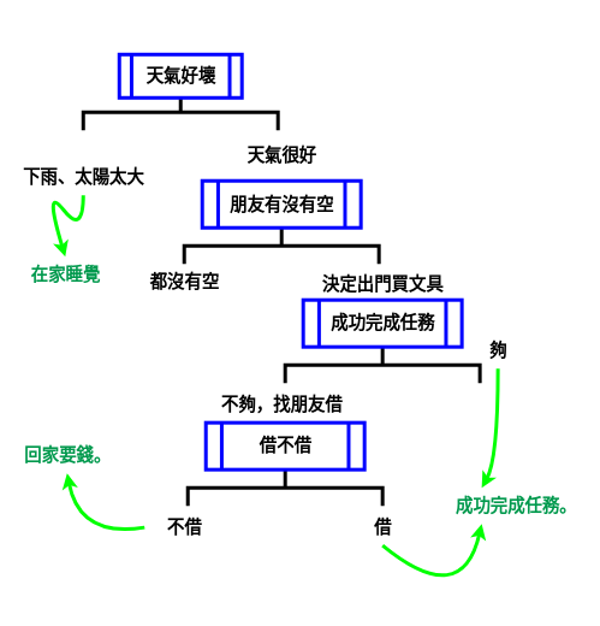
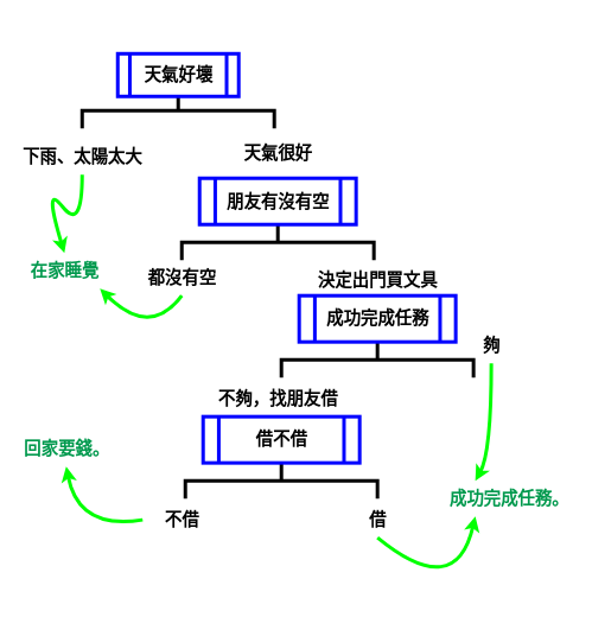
- <mxCell id="5" value="下雨、太陽太大" style="text;strokeColor=none;fillColor=none;html=1;fontSize=24;fontStyle=1;verticalAlign=middle;align=center;" vertex="1" parent="1"><mxGeometry x="20" y="220" width="190" height="50" as="geometry" /></mxCell>
+ <mxCell id="5" value="下雨、太陽太大" style="text;strokeColor=none;fillColor=none;html=1;fontSize=24;fontStyle=1;verticalAlign=middle;align=center;" vertex="1" parent="1"><mxGeometry x="20" y="195" width="190" height="50" as="geometry" /></mxCell>
+ <mxCell id="13" value="" style="endArrow=classic;html=1;exitX=0.5;exitY=1;exitDx=0;exitDy=0;strokeWidth=5;curved=1;entryX=1;entryY=1;entryDx=0;entryDy=0;strokeColor=#00FF00;" edge="1" parent="1" source="12" target="7"><mxGeometry width="50" height="50" relative="1" as="geometry"><mxPoint x="224" y="435" as="sourcePoint" /><mxPoint x="195" y="525" as="targetPoint" /><Array as="points"><mxPoint x="210" y="475" /></Array></mxGeometry></mxCell>
